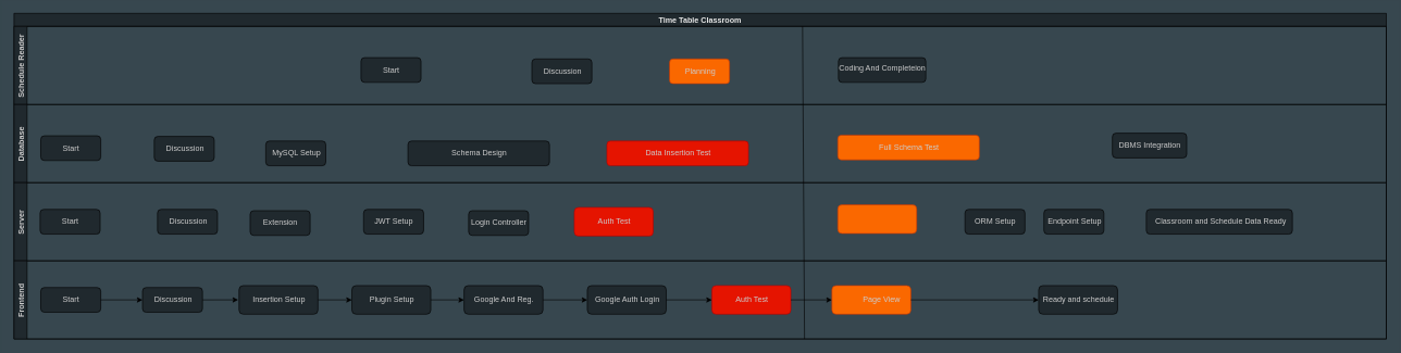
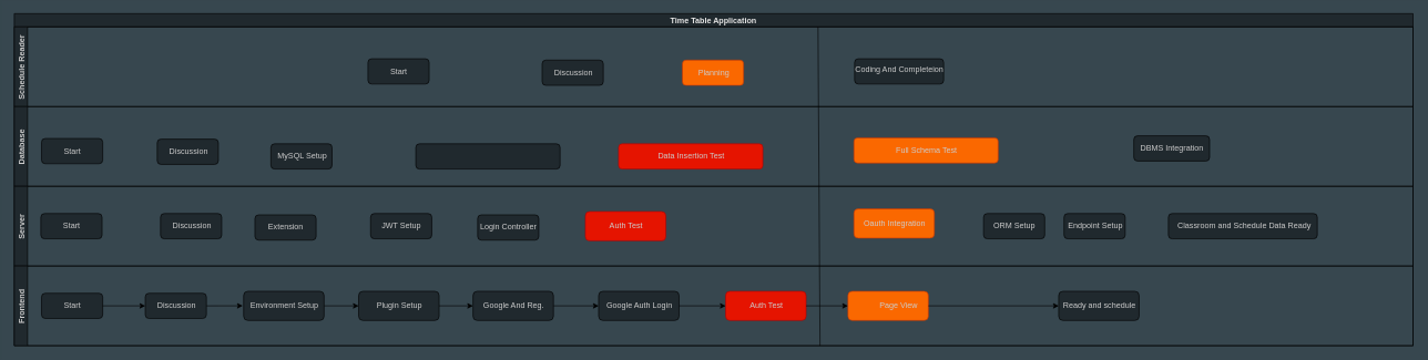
- <mxCell id="2" value="Time Table Classroom" style="swimlane;childLayout=stackLayout;resizeParent=1;resizeParentMax=0;horizontal=1;startSize=20;horizontalStack=0;fontColor=#E6E6E6;fillColor=#20292E;" vertex="1" parent="1"><mxGeometry x="20" y="20" width="2104" height="500" as="geometry" /></mxCell>
+ <mxCell id="2" value="Time Table Application" style="swimlane;childLayout=stackLayout;resizeParent=1;resizeParentMax=0;horizontal=1;startSize=20;horizontalStack=0;fontColor=#E6E6E6;fillColor=#20292E;" vertex="1" parent="1"><mxGeometry x="20" y="20" width="2104" height="500" as="geometry" /></mxCell>
- <mxCell id="19" value="Schema Design" style="text;html=1;resizable=0;autosize=1;align=center;verticalAlign=middle;points=[];fillColor=none;strokeColor=none;rounded=0;fontColor=#CCCCCC;" vertex="1" parent="17"><mxGeometry x="57" y="6" width="103" height="26" as="geometry" /></mxCell>
+ <mxCell id="84" value="Oauth Integration" style="text;html=1;resizable=0;autosize=1;align=center;verticalAlign=middle;points=[];fillColor=none;strokeColor=none;rounded=0;fontColor=#CCCCCC;" vertex="1" parent="82"><mxGeometry x="5.999" y="8.997" width="111" height="26" as="geometry" /></mxCell>
- <mxCell id="49" value="Insertion Setup" style="text;html=1;resizable=0;autosize=1;align=center;verticalAlign=middle;points=[];fillColor=none;strokeColor=none;rounded=0;fontColor=#CCCCCC;" vertex="1" parent="47"><mxGeometry x="0.999" y="8.997" width="120" height="26" as="geometry" /></mxCell>
+ <mxCell id="49" value="Environment Setup" style="text;html=1;resizable=0;autosize=1;align=center;verticalAlign=middle;points=[];fillColor=none;strokeColor=none;rounded=0;fontColor=#CCCCCC;" vertex="1" parent="47"><mxGeometry x="0.999" y="8.997" width="120" height="26" as="geometry" /></mxCell>
